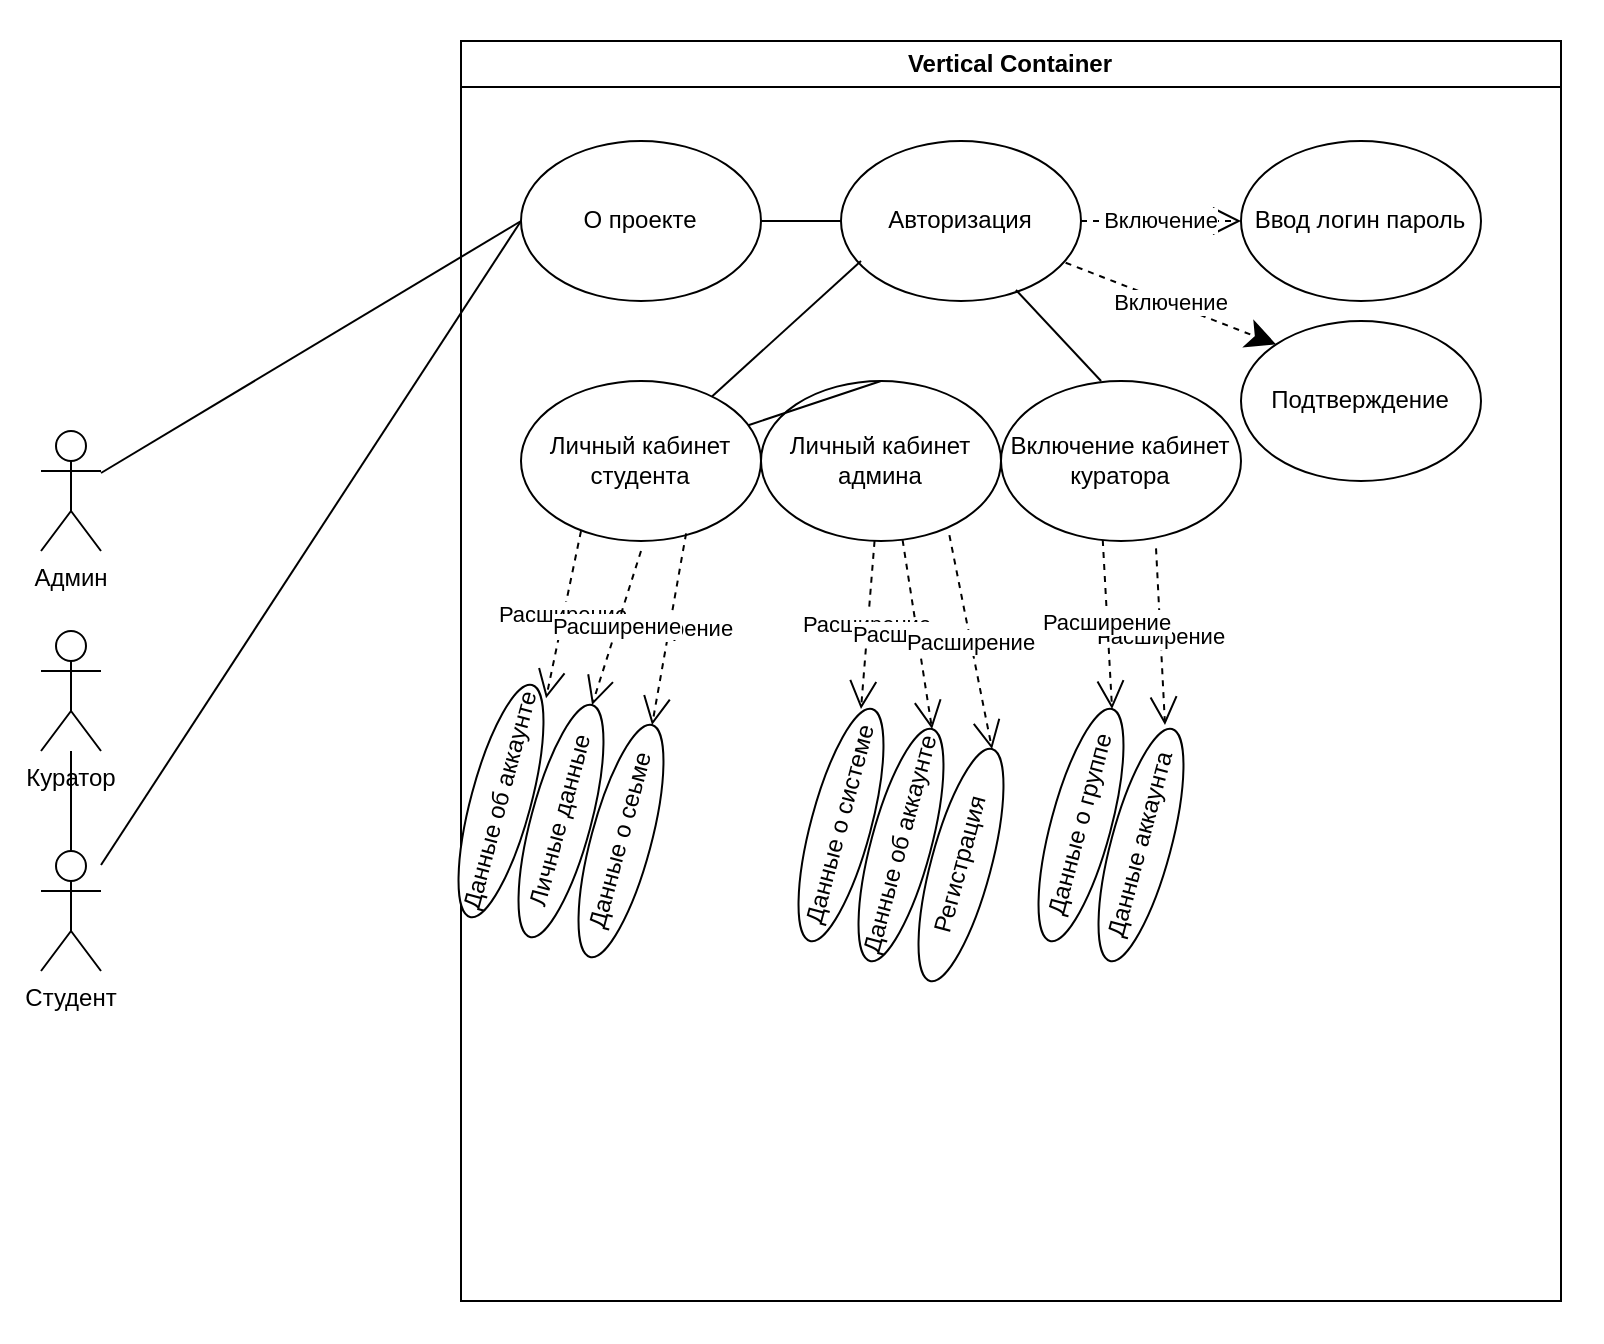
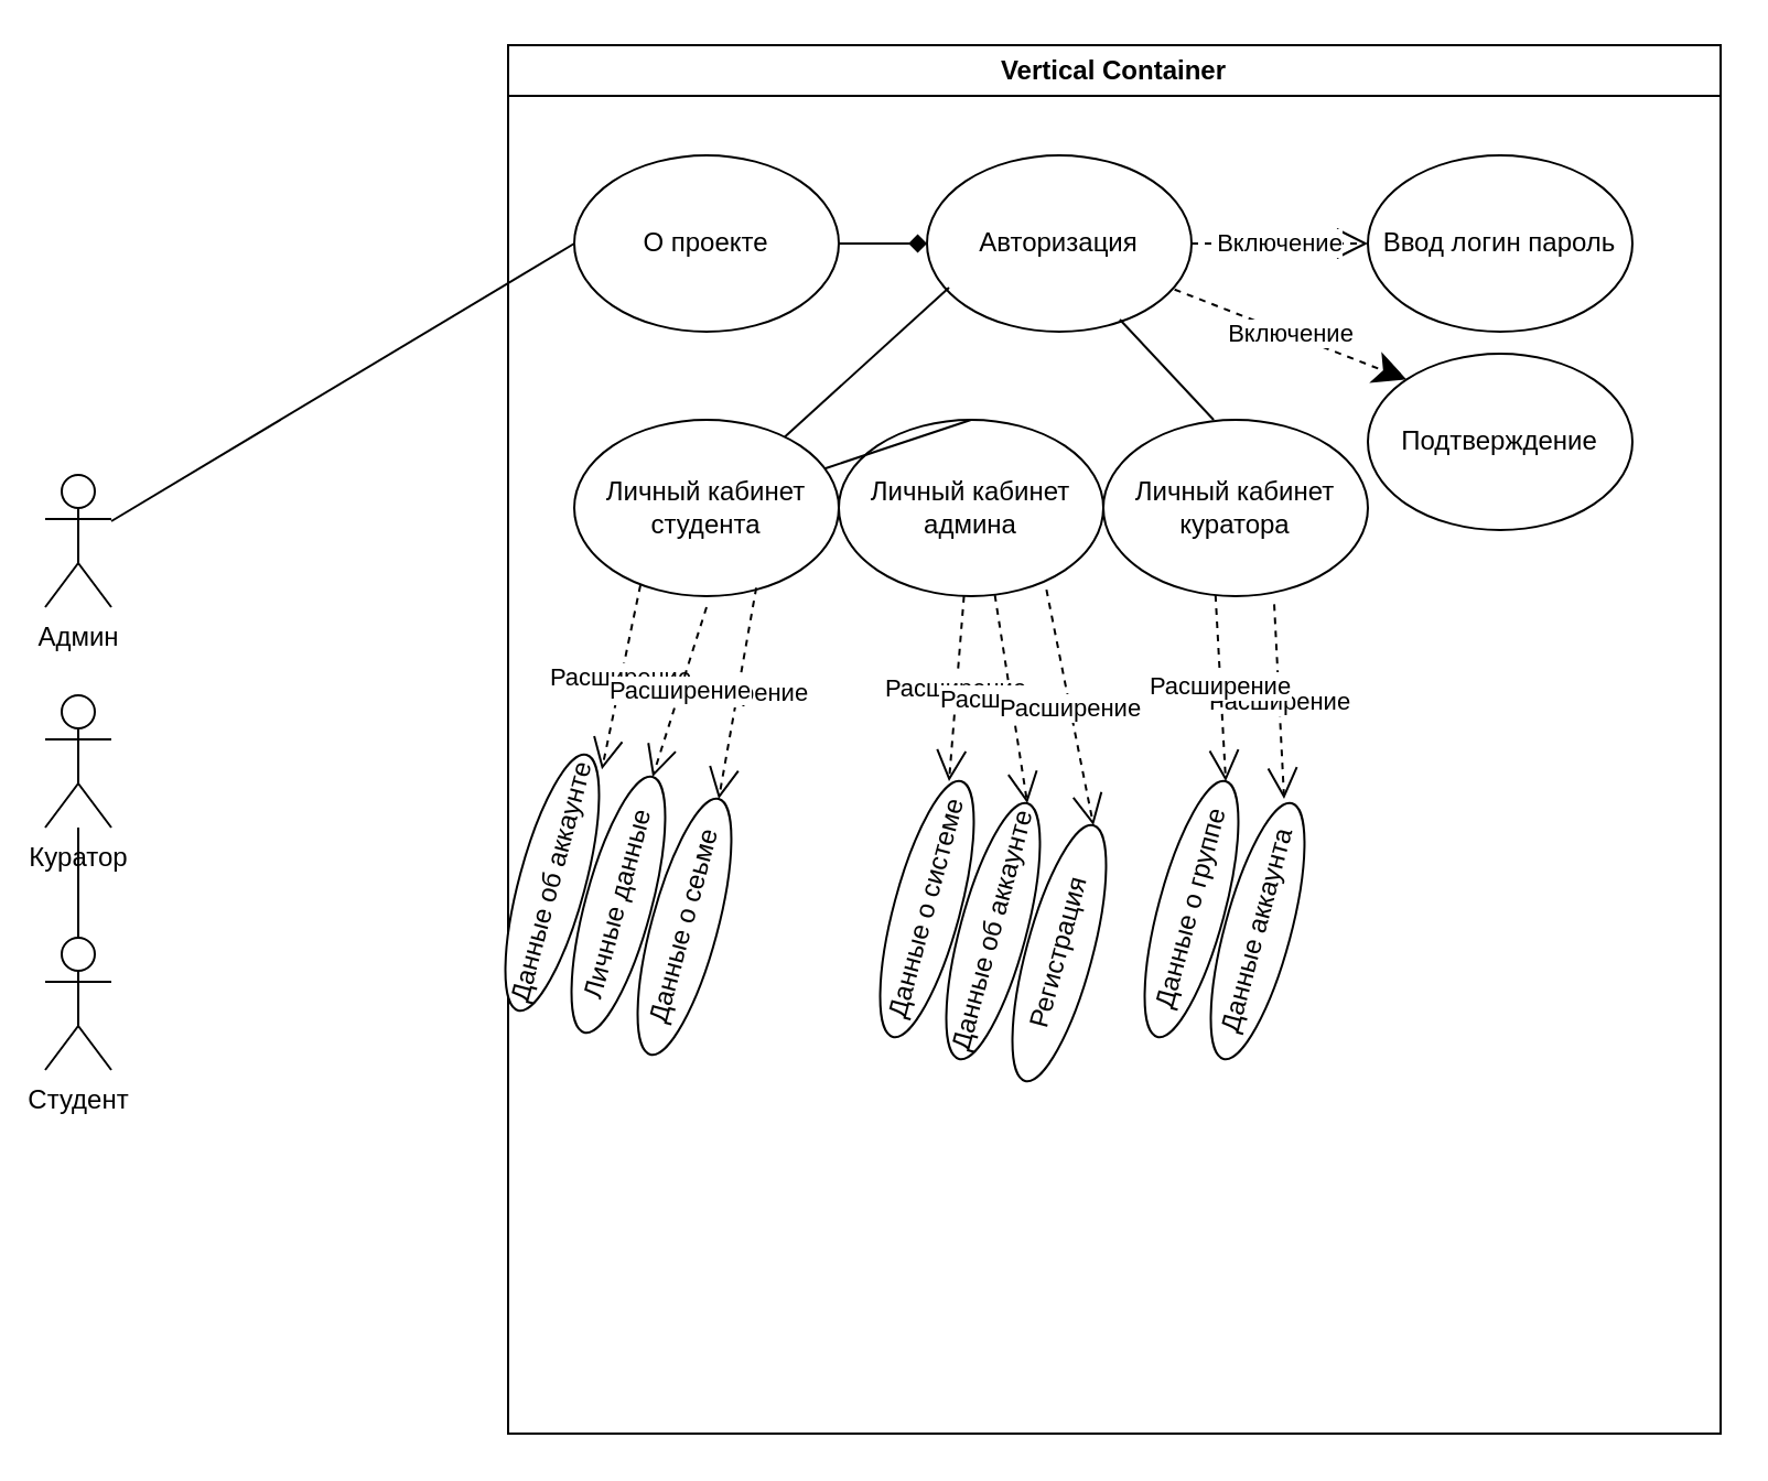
- <mxCell id="10" value="" style="endArrow=none;html=1;rounded=0;exitX=1;exitY=0.5;exitDx=0;exitDy=0;entryX=0;entryY=0.5;entryDx=0;entryDy=0;" edge="1" parent="3" source="4" target="5"><mxGeometry width="50" height="50" relative="1" as="geometry"><mxPoint x="120" y="200" as="sourcePoint" /><mxPoint x="170" y="150" as="targetPoint" /></mxGeometry></mxCell>
+ <mxCell id="10" value="" style="endArrow=diamond;html=1;rounded=0;exitX=1;exitY=0.5;exitDx=0;exitDy=0;entryX=0;entryY=0.5;entryDx=0;entryDy=0;" edge="1" parent="3" source="4" target="5"><mxGeometry width="50" height="50" relative="1" as="geometry"><mxPoint x="120" y="200" as="sourcePoint" /><mxPoint x="170" y="150" as="targetPoint" /></mxGeometry></mxCell>
- <mxCell id="12" value="Включение кабинет куратора" style="ellipse;whiteSpace=wrap;html=1;" vertex="1" parent="3"><mxGeometry x="270" y="170" width="120" height="80" as="geometry" /></mxCell>
+ <mxCell id="12" value="Личный кабинет куратора" style="ellipse;whiteSpace=wrap;html=1;" vertex="1" parent="3"><mxGeometry x="270" y="170" width="120" height="80" as="geometry" /></mxCell>
- <mxCell id="37" value="" style="endArrow=none;html=1;rounded=0;entryX=0;entryY=0.5;entryDx=0;entryDy=0;" edge="1" parent="1" source="33" target="4"><mxGeometry width="50" height="50" relative="1" as="geometry"><mxPoint x="90" y="465" as="sourcePoint" /><mxPoint x="140" y="415" as="targetPoint" /></mxGeometry></mxCell>
